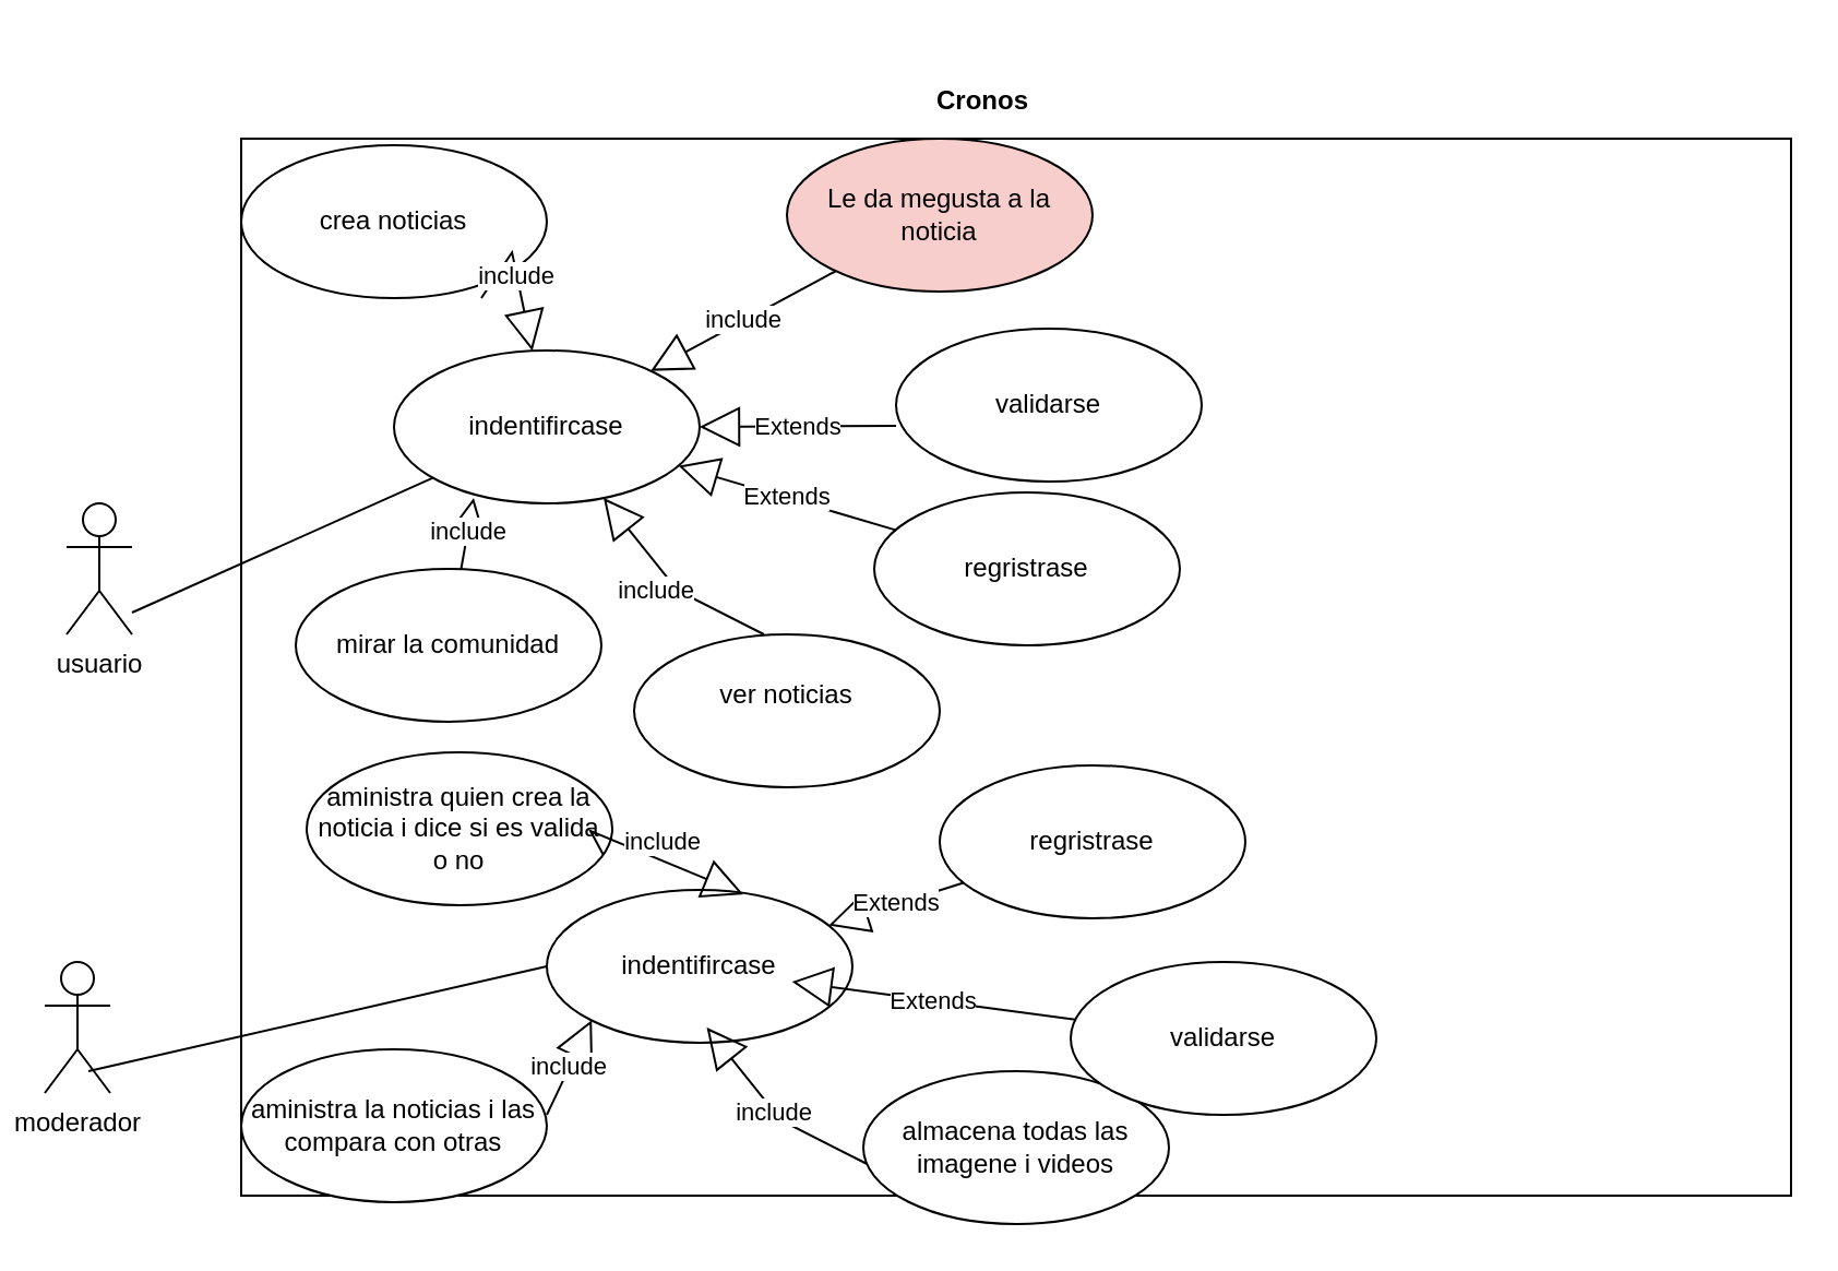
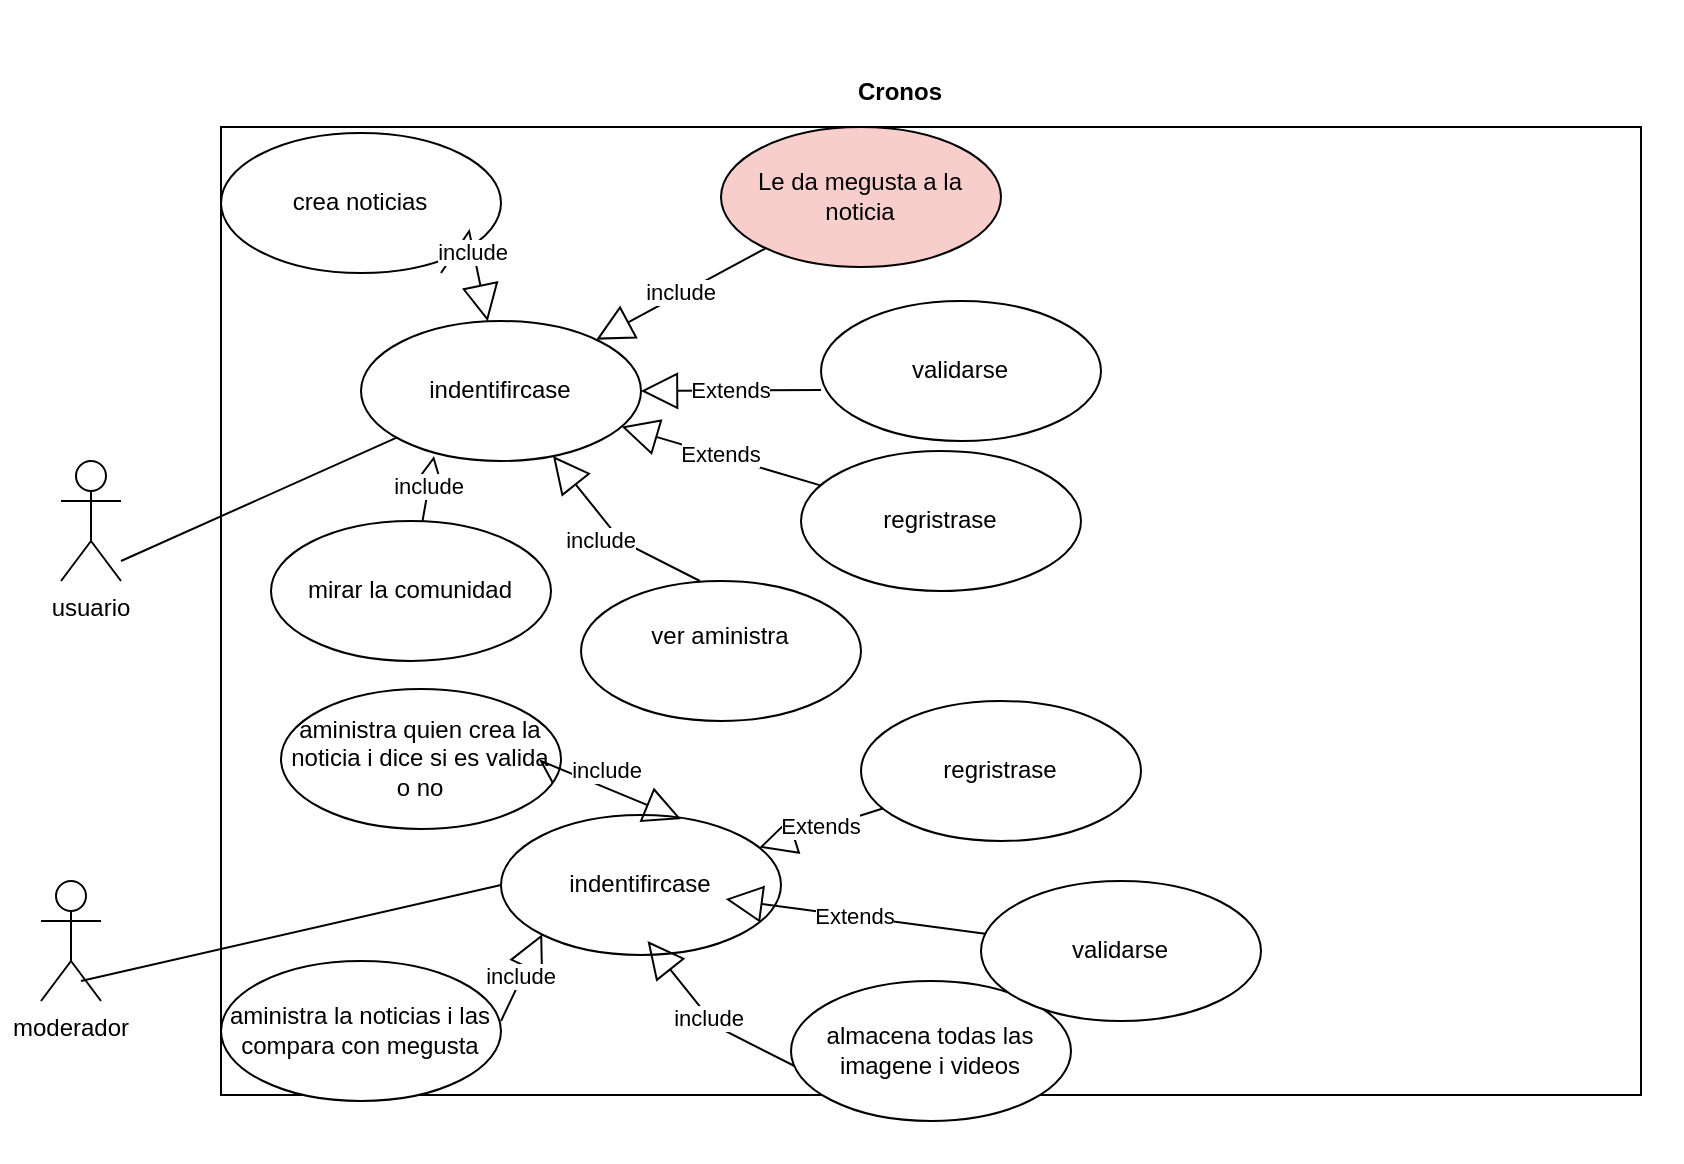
- <mxCell id="10" value="&lt;div&gt;ver noticias&lt;/div&gt;&lt;div&gt;&lt;br&gt;&lt;/div&gt;" style="ellipse;whiteSpace=wrap;html=1;" parent="1" vertex="1"><mxGeometry x="290" y="290" width="140" height="70" as="geometry" /></mxCell>
+ <mxCell id="10" value="&lt;div&gt;ver aministra&lt;/div&gt;&lt;div&gt;&lt;br&gt;&lt;/div&gt;" style="ellipse;whiteSpace=wrap;html=1;" parent="1" vertex="1"><mxGeometry x="290" y="290" width="140" height="70" as="geometry" /></mxCell>
- <mxCell id="8" value="&lt;div&gt;aministra la noticias i las &lt;br&gt;&lt;/div&gt;&lt;div&gt;compara con otras&lt;br&gt;&lt;/div&gt;" style="ellipse;whiteSpace=wrap;html=1;" parent="1" vertex="1"><mxGeometry x="110" y="480" width="140" height="70" as="geometry" /></mxCell>
+ <mxCell id="8" value="&lt;div&gt;aministra la noticias i las &lt;br&gt;&lt;/div&gt;&lt;div&gt;compara con megusta&lt;br&gt;&lt;/div&gt;" style="ellipse;whiteSpace=wrap;html=1;" parent="1" vertex="1"><mxGeometry x="110" y="480" width="140" height="70" as="geometry" /></mxCell>
